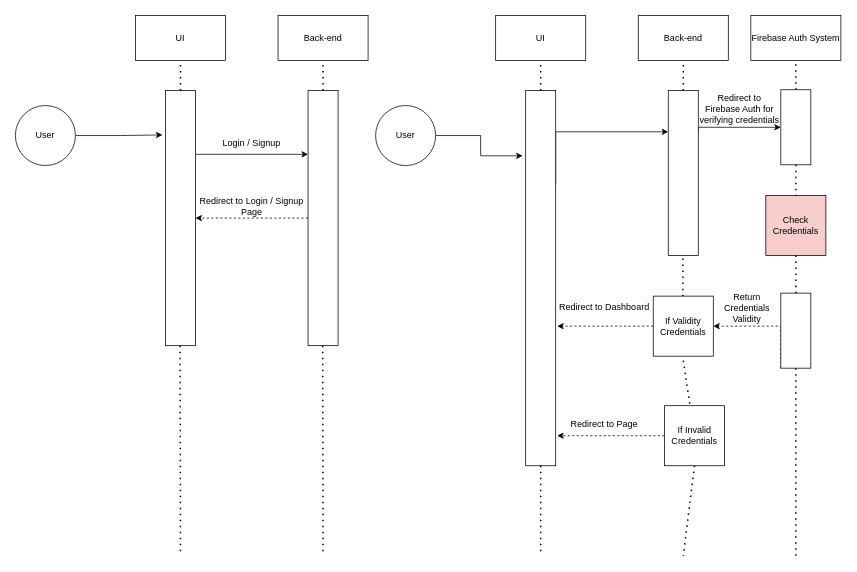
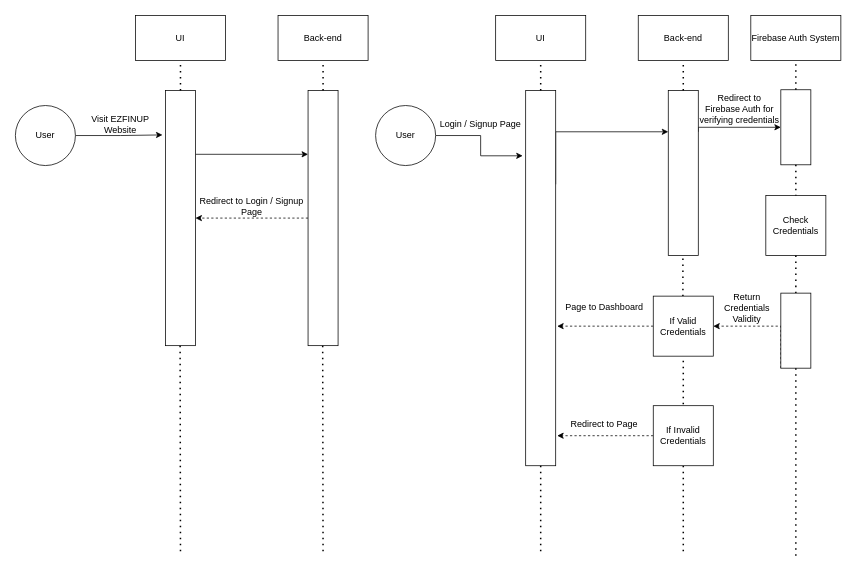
+ <mxCell id="9" value="Visit EZFINUP Website" style="text;html=1;strokeColor=none;fillColor=none;align=center;verticalAlign=middle;whiteSpace=wrap;rounded=0;" vertex="1" parent="1"><mxGeometry x="100" y="150" width="120" height="30" as="geometry" /></mxCell>
+ <mxCell id="24" value="Login / Signup Page" style="text;html=1;strokeColor=none;fillColor=none;align=center;verticalAlign=middle;whiteSpace=wrap;rounded=0;" vertex="1" parent="1"><mxGeometry x="580" y="150" width="120" height="30" as="geometry" /></mxCell>
- <mxCell id="15" value="Login / Signup" style="text;html=1;strokeColor=none;fillColor=none;align=center;verticalAlign=middle;whiteSpace=wrap;rounded=0;" vertex="1" parent="1"><mxGeometry x="290" y="180" width="90" height="20" as="geometry" /></mxCell>
- <mxCell id="31" value="Check Credentials" style="whiteSpace=wrap;html=1;aspect=fixed;fillColor=#f8cecc;" vertex="1" parent="1"><mxGeometry x="1020" y="260" width="80" height="80" as="geometry" /></mxCell>
+ <mxCell id="31" value="Check Credentials" style="whiteSpace=wrap;html=1;aspect=fixed;" vertex="1" parent="1"><mxGeometry x="1020" y="260" width="80" height="80" as="geometry" /></mxCell>
- <mxCell id="30" value="Redirect to Dashboard" style="text;html=1;strokeColor=none;fillColor=none;align=center;verticalAlign=middle;whiteSpace=wrap;rounded=0;" vertex="1" parent="1"><mxGeometry x="740" y="394" width="130" height="30" as="geometry" /></mxCell>
+ <mxCell id="30" value="Page to Dashboard" style="text;html=1;strokeColor=none;fillColor=none;align=center;verticalAlign=middle;whiteSpace=wrap;rounded=0;" vertex="1" parent="1"><mxGeometry x="740" y="394" width="130" height="30" as="geometry" /></mxCell>
- <mxCell id="43" value="If Validity Credentials" style="whiteSpace=wrap;html=1;aspect=fixed;" vertex="1" parent="1"><mxGeometry x="870" y="394" width="80" height="80" as="geometry" /></mxCell>
+ <mxCell id="43" value="If Valid Credentials" style="whiteSpace=wrap;html=1;aspect=fixed;" vertex="1" parent="1"><mxGeometry x="870" y="394" width="80" height="80" as="geometry" /></mxCell>
- <mxCell id="45" value="If Invalid Credentials" style="whiteSpace=wrap;html=1;aspect=fixed;" vertex="1" parent="1"><mxGeometry x="885" y="540" width="80" height="80" as="geometry" /></mxCell>
+ <mxCell id="45" value="If Invalid Credentials" style="whiteSpace=wrap;html=1;aspect=fixed;" vertex="1" parent="1"><mxGeometry x="870" y="540" width="80" height="80" as="geometry" /></mxCell>
